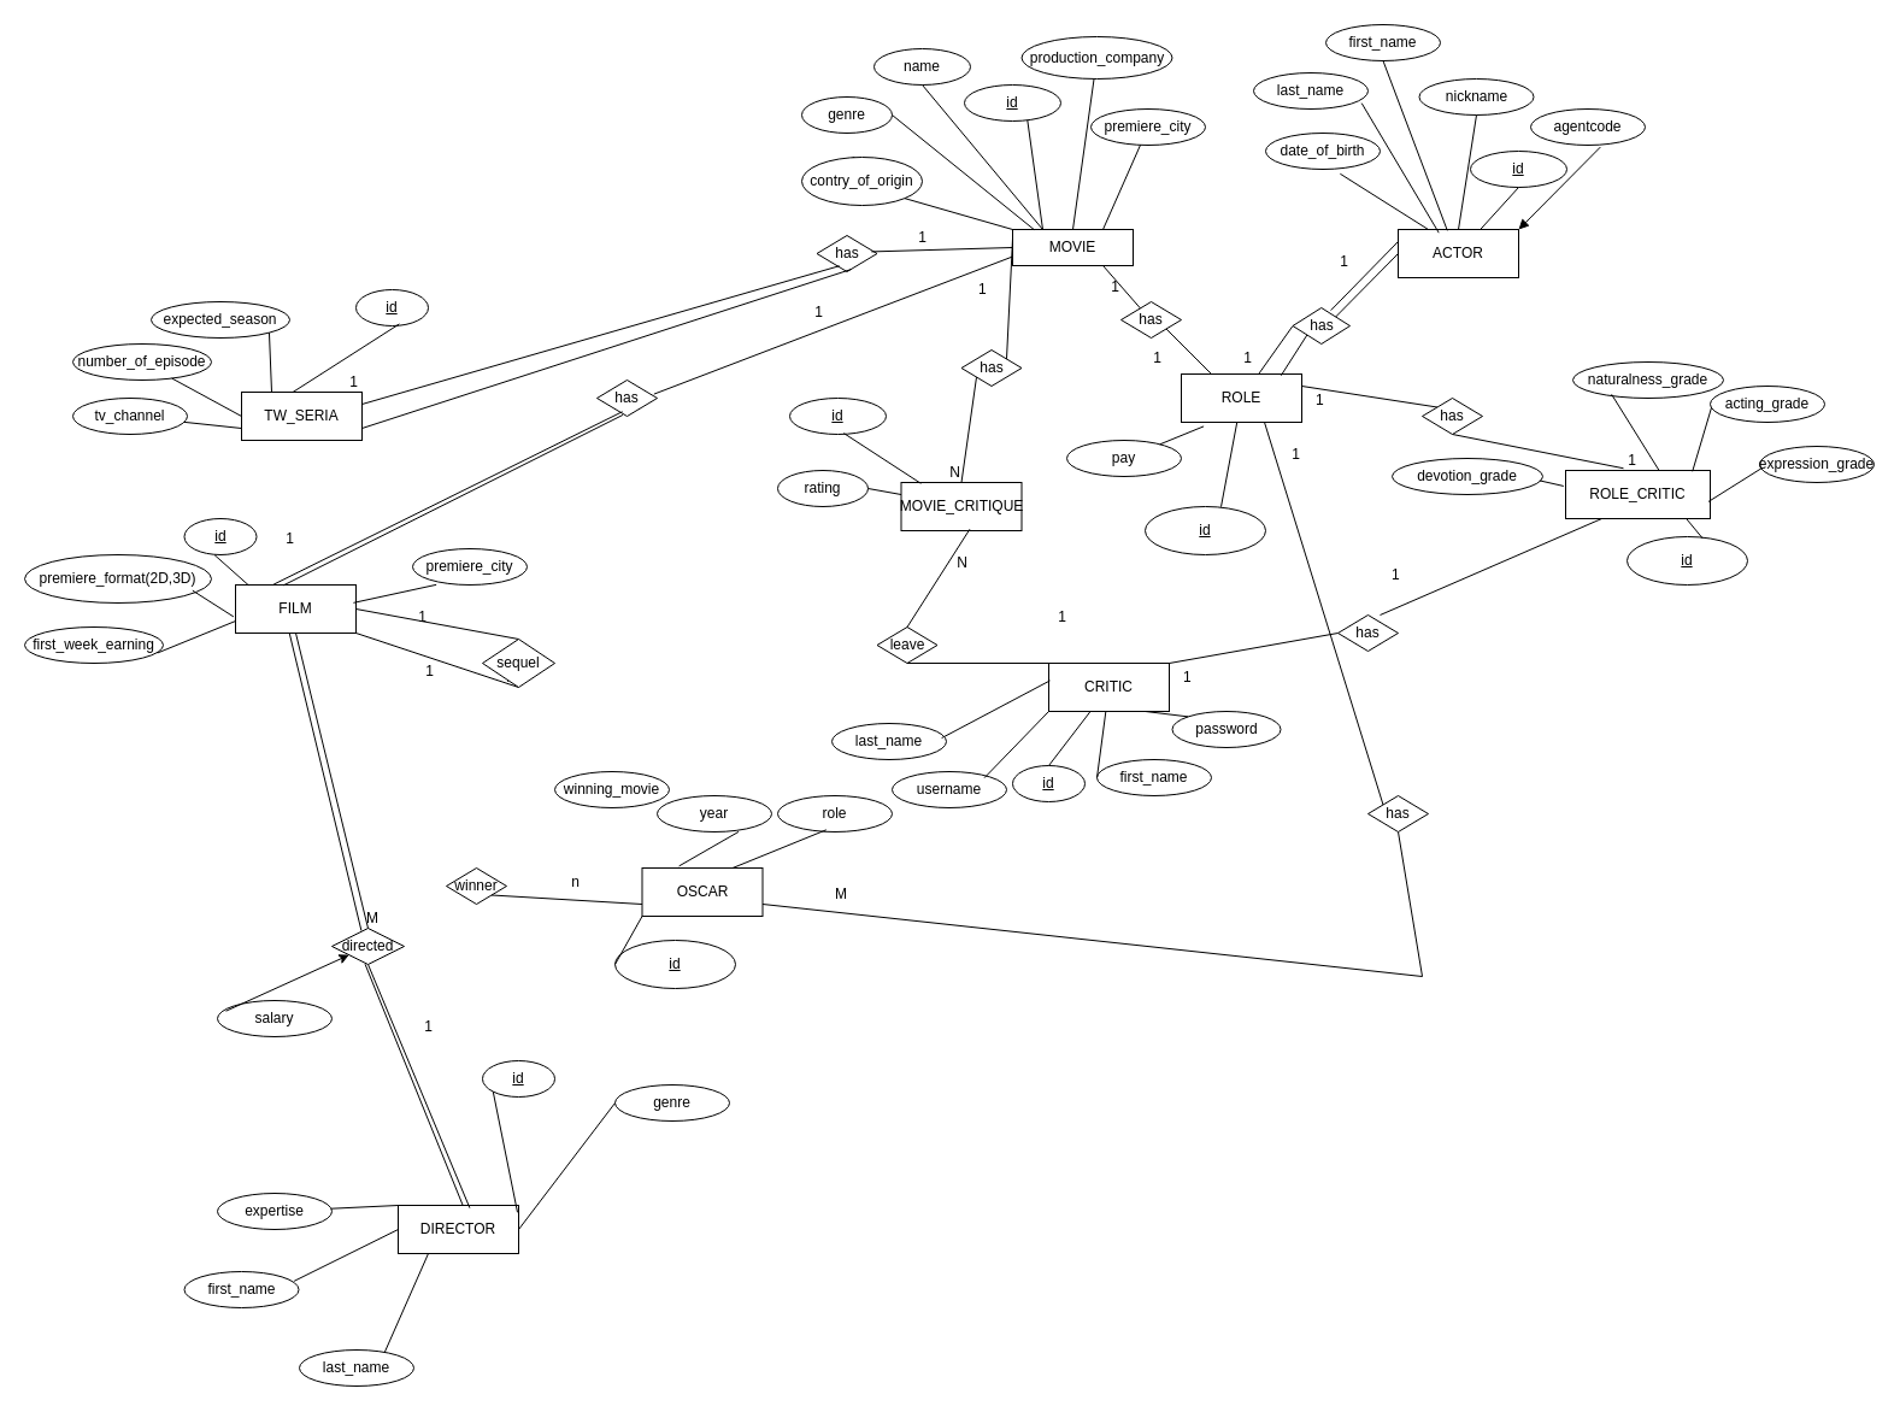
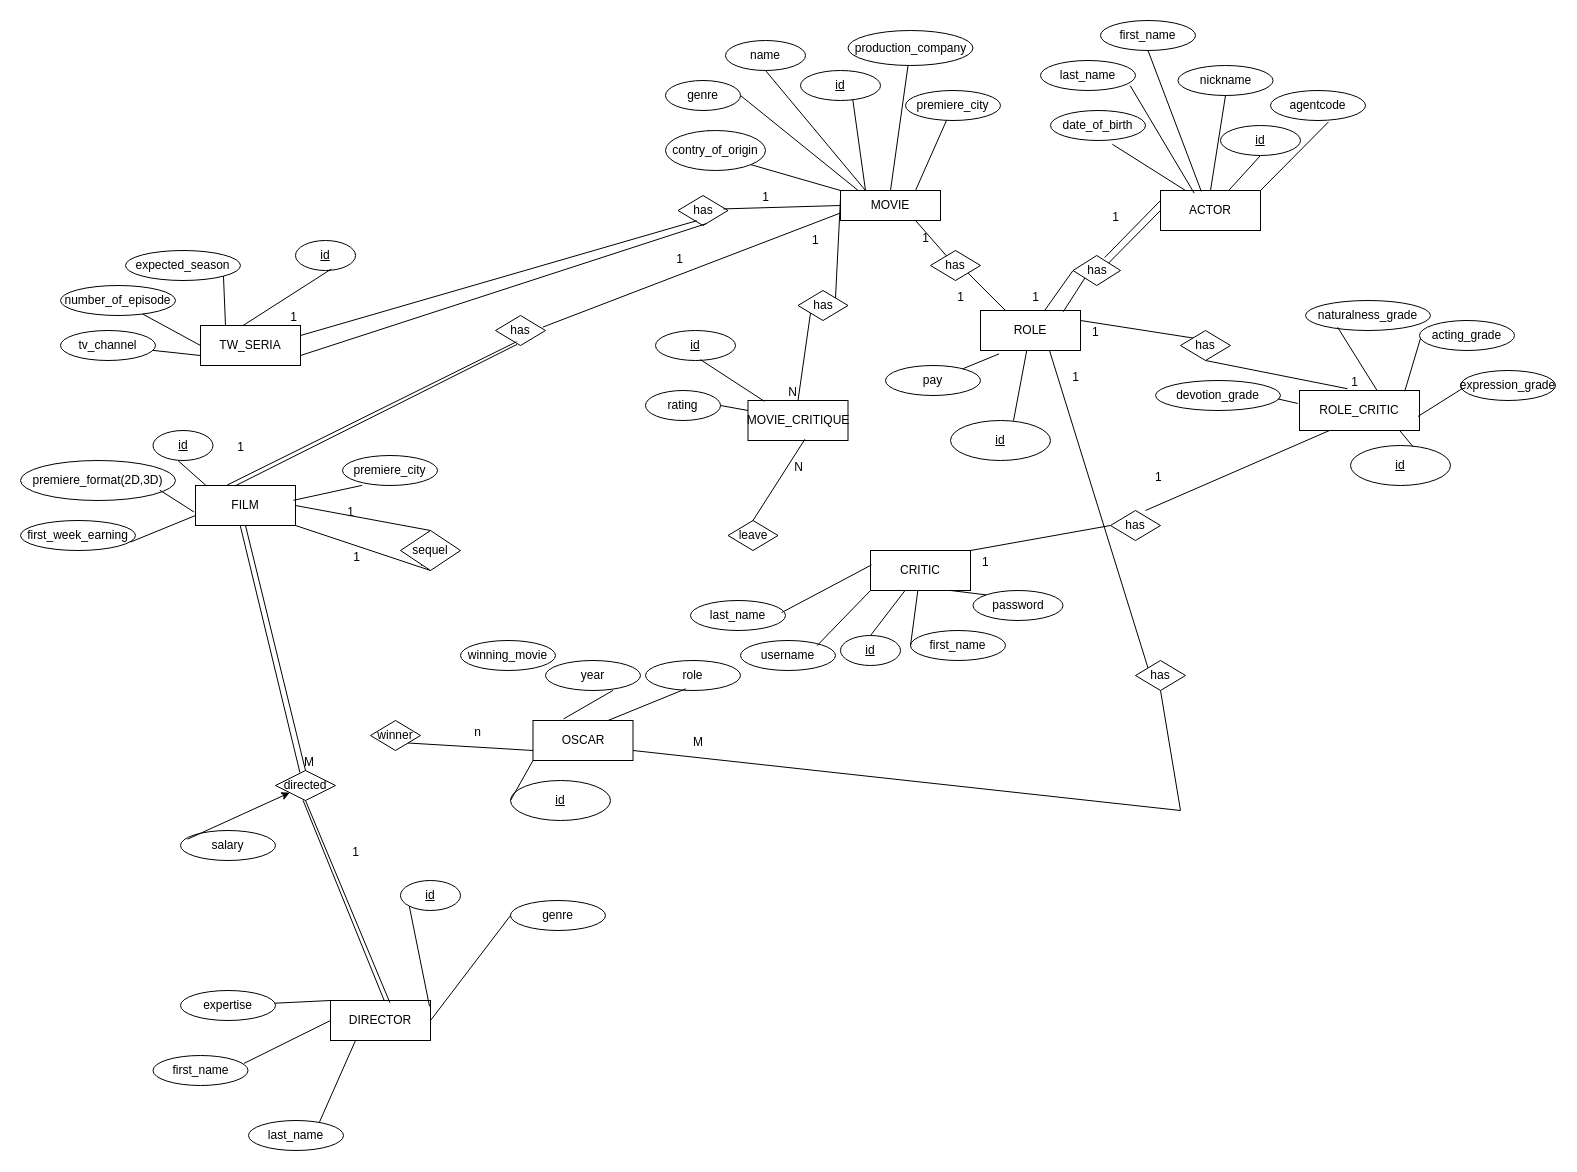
- <mxCell id="100" value="" style="endArrow=block;html=1;rounded=0;entryX=1;entryY=0;entryDx=0;entryDy=0;exitX=0.609;exitY=1.052;exitDx=0;exitDy=0;exitPerimeter=0;" parent="1" source="63" target="4" edge="1"><mxGeometry relative="1" as="geometry"><mxPoint x="1158" y="60" as="sourcePoint" /><mxPoint x="1211" y="201" as="targetPoint" /></mxGeometry></mxCell>
+ <mxCell id="100" value="" style="endArrow=none;html=1;rounded=0;entryX=1;entryY=0;entryDx=0;entryDy=0;exitX=0.609;exitY=1.052;exitDx=0;exitDy=0;exitPerimeter=0;" parent="1" source="63" target="4" edge="1"><mxGeometry relative="1" as="geometry"><mxPoint x="1158" y="60" as="sourcePoint" /><mxPoint x="1211" y="201" as="targetPoint" /></mxGeometry></mxCell>
- <mxCell id="36" value="" style="endArrow=none;html=1;rounded=0;entryX=0.5;entryY=0;entryDx=0;entryDy=0;exitX=0.5;exitY=1;exitDx=0;exitDy=0;" parent="1" source="7" target="8" edge="1"><mxGeometry relative="1" as="geometry"><mxPoint x="660" y="530" as="sourcePoint" /><mxPoint x="1070" y="620" as="targetPoint" /></mxGeometry></mxCell>
- <mxCell id="37" value="1" style="resizable=0;html=1;whiteSpace=wrap;align=right;verticalAlign=bottom;" parent="36" connectable="0" vertex="1"><mxGeometry x="1" relative="1" as="geometry"><mxPoint x="-35" y="-30" as="offset" /></mxGeometry></mxCell>
